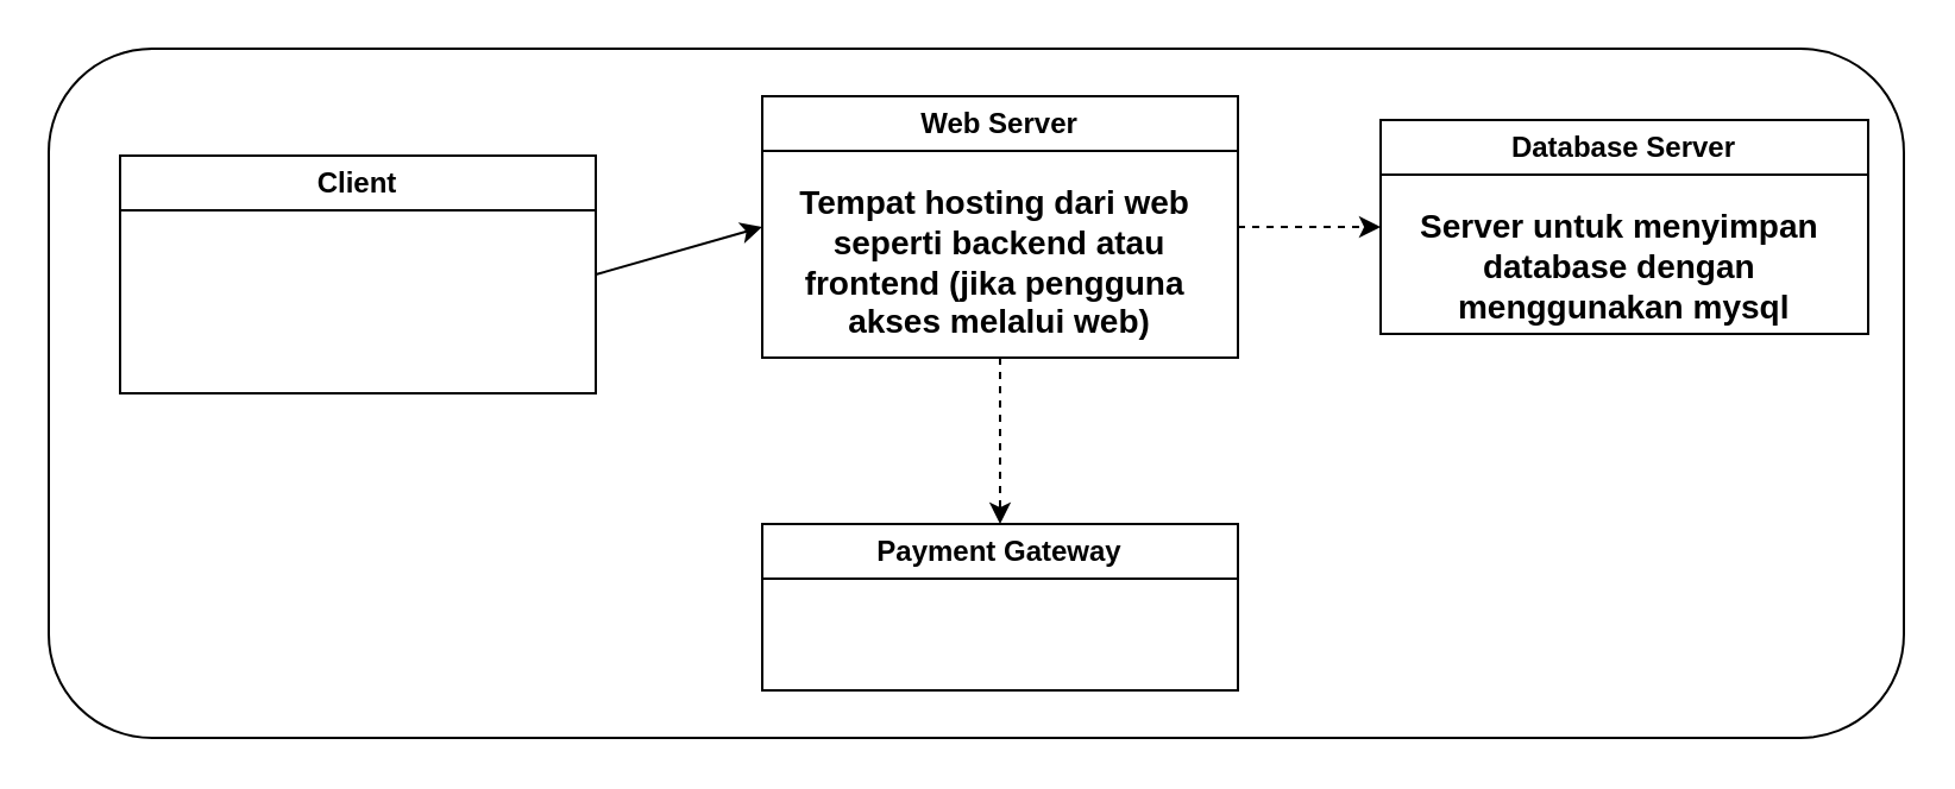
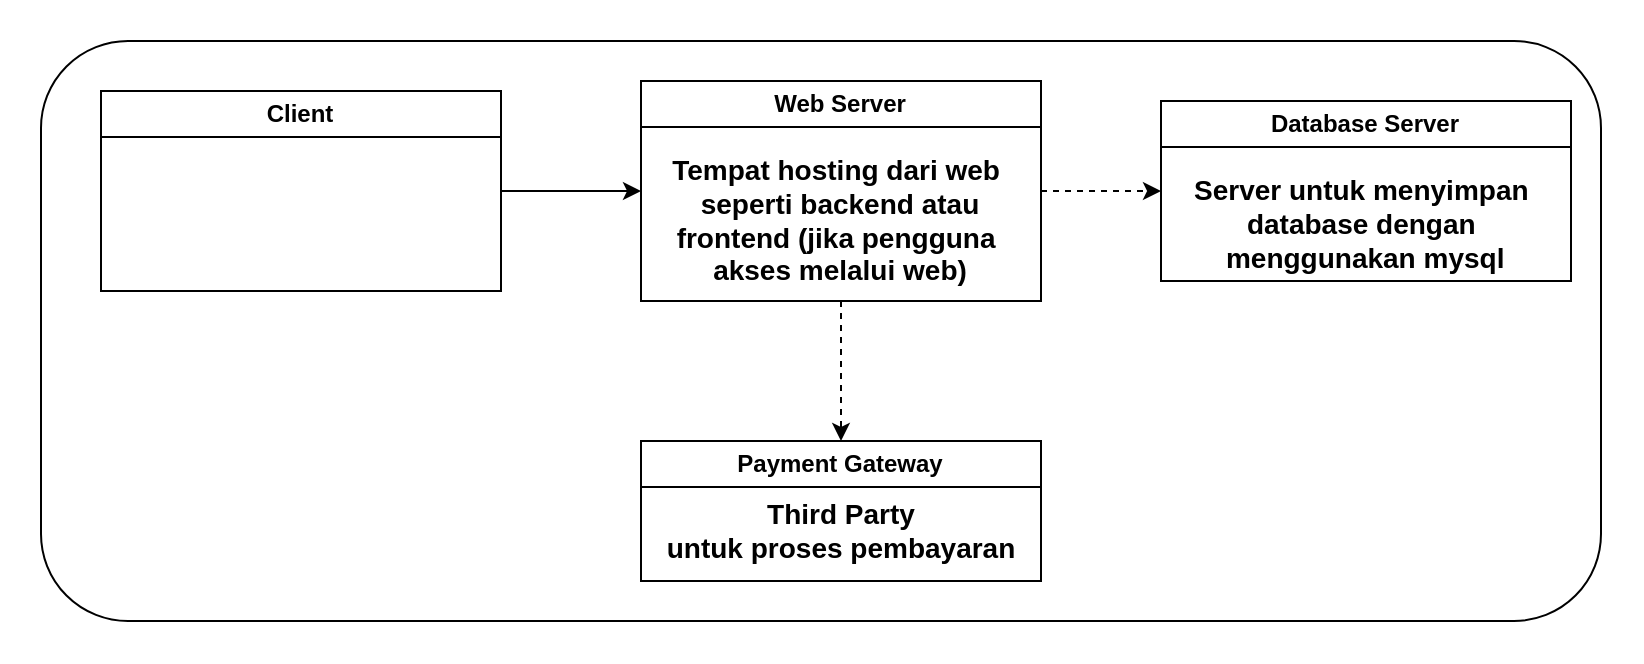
- <mxCell id="9" value="Client" style="swimlane;whiteSpace=wrap;html=1;" vertex="1" parent="1"><mxGeometry x="50" y="65" width="200" height="100" as="geometry" /></mxCell>
+ <mxCell id="9" value="Client" style="swimlane;whiteSpace=wrap;html=1;" vertex="1" parent="1"><mxGeometry x="50" y="45" width="200" height="100" as="geometry" /></mxCell>
+ <mxCell id="8" value="&lt;b&gt;&lt;font style=&quot;font-size: 14px;&quot;&gt;Third Party&lt;/font&gt;&lt;/b&gt;&lt;div&gt;&lt;b&gt;&lt;font style=&quot;font-size: 14px;&quot;&gt;untuk proses pembayaran&lt;/font&gt;&lt;/b&gt;&lt;/div&gt;" style="text;html=1;align=center;verticalAlign=middle;resizable=0;points=[];autosize=1;strokeColor=none;fillColor=none;" vertex="1" parent="7"><mxGeometry y="20" width="200" height="50" as="geometry" /></mxCell>
